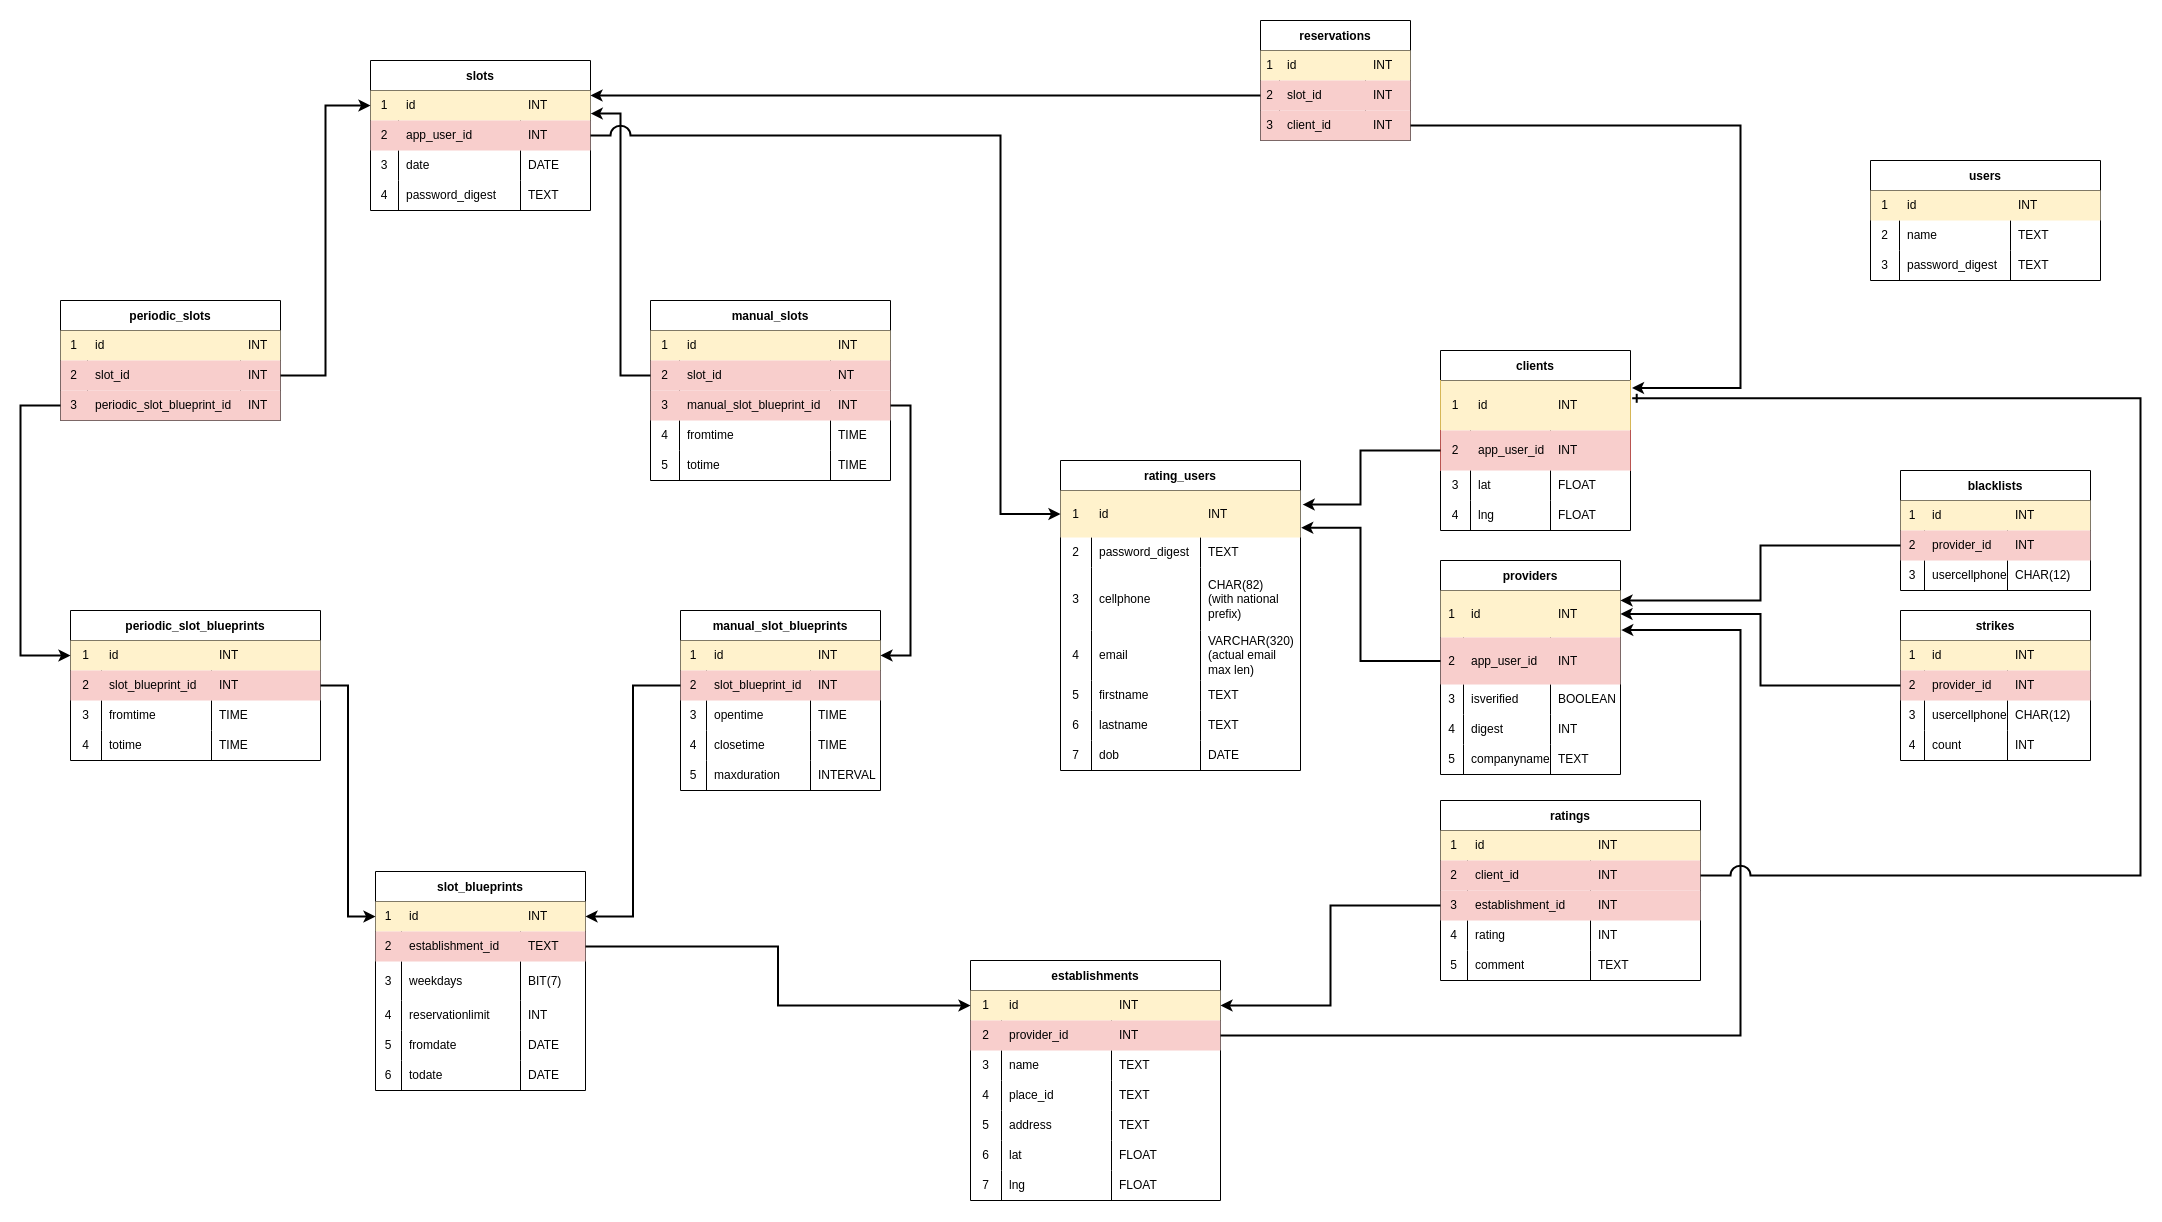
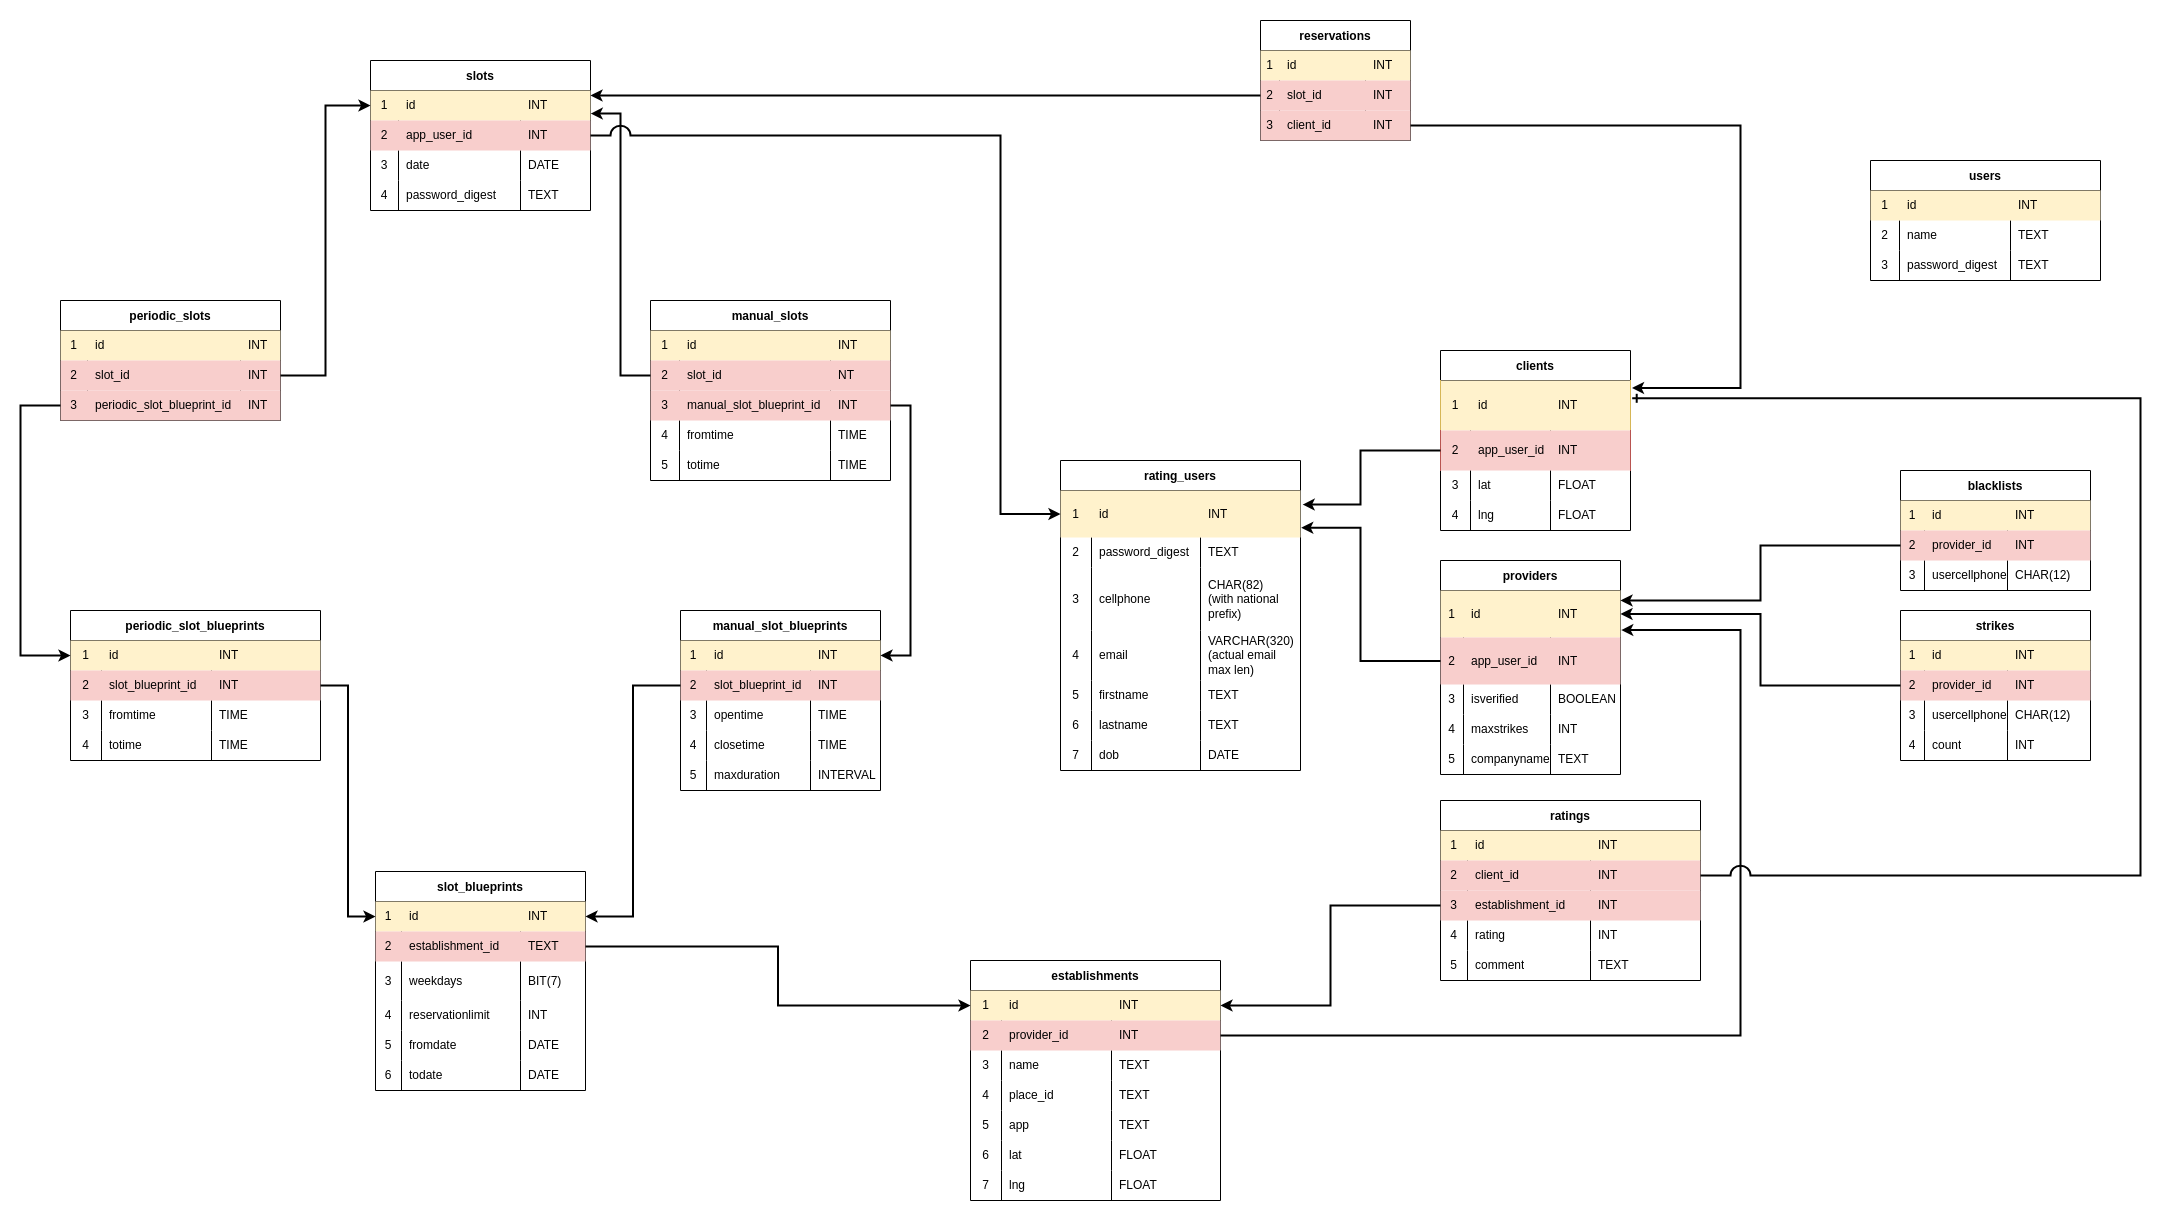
- <mxCell id="264" value="digest" style="shape=partialRectangle;html=1;whiteSpace=wrap;connectable=0;fillColor=none;top=0;left=0;bottom=0;right=0;align=left;spacingLeft=6;overflow=hidden;" parent="262" vertex="1"><mxGeometry x="23" width="87" height="30" as="geometry"><mxRectangle width="87" height="30" as="alternateBounds" /></mxGeometry></mxCell>
+ <mxCell id="264" value="maxstrikes" style="shape=partialRectangle;html=1;whiteSpace=wrap;connectable=0;fillColor=none;top=0;left=0;bottom=0;right=0;align=left;spacingLeft=6;overflow=hidden;" parent="262" vertex="1"><mxGeometry x="23" width="87" height="30" as="geometry"><mxRectangle width="87" height="30" as="alternateBounds" /></mxGeometry></mxCell>
- <mxCell id="128" value="address" style="shape=partialRectangle;html=1;whiteSpace=wrap;connectable=0;fillColor=none;top=0;left=0;bottom=0;right=0;align=left;spacingLeft=6;overflow=hidden;" parent="126" vertex="1"><mxGeometry x="31" width="110" height="30" as="geometry"><mxRectangle width="110" height="30" as="alternateBounds" /></mxGeometry></mxCell>
+ <mxCell id="128" value="app" style="shape=partialRectangle;html=1;whiteSpace=wrap;connectable=0;fillColor=none;top=0;left=0;bottom=0;right=0;align=left;spacingLeft=6;overflow=hidden;" parent="126" vertex="1"><mxGeometry x="31" width="110" height="30" as="geometry"><mxRectangle width="110" height="30" as="alternateBounds" /></mxGeometry></mxCell>
